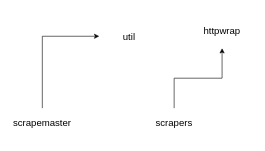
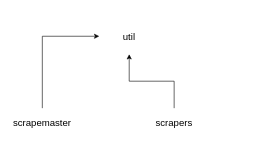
- <mxCell id="5" value="httpwrap" style="text;html=1;strokeColor=none;fillColor=none;align=center;verticalAlign=middle;whiteSpace=wrap;rounded=0;fontSize=16;" vertex="1" parent="1"><mxGeometry x="320" y="20" width="100" height="60" as="geometry" /></mxCell>
- <mxCell id="2" style="edgeStyle=orthogonalEdgeStyle;rounded=0;orthogonalLoop=1;jettySize=auto;html=1;exitX=0.5;exitY=0;exitDx=0;exitDy=0;fontSize=16;" edge="1" parent="1" source="4" target="5"><mxGeometry relative="1" as="geometry" /></mxCell>
+ <mxCell id="3" style="edgeStyle=orthogonalEdgeStyle;rounded=0;orthogonalLoop=1;jettySize=auto;html=1;exitX=0.5;exitY=0;exitDx=0;exitDy=0;fontSize=16;" edge="1" parent="1" source="4" target="6"><mxGeometry relative="1" as="geometry" /></mxCell>
